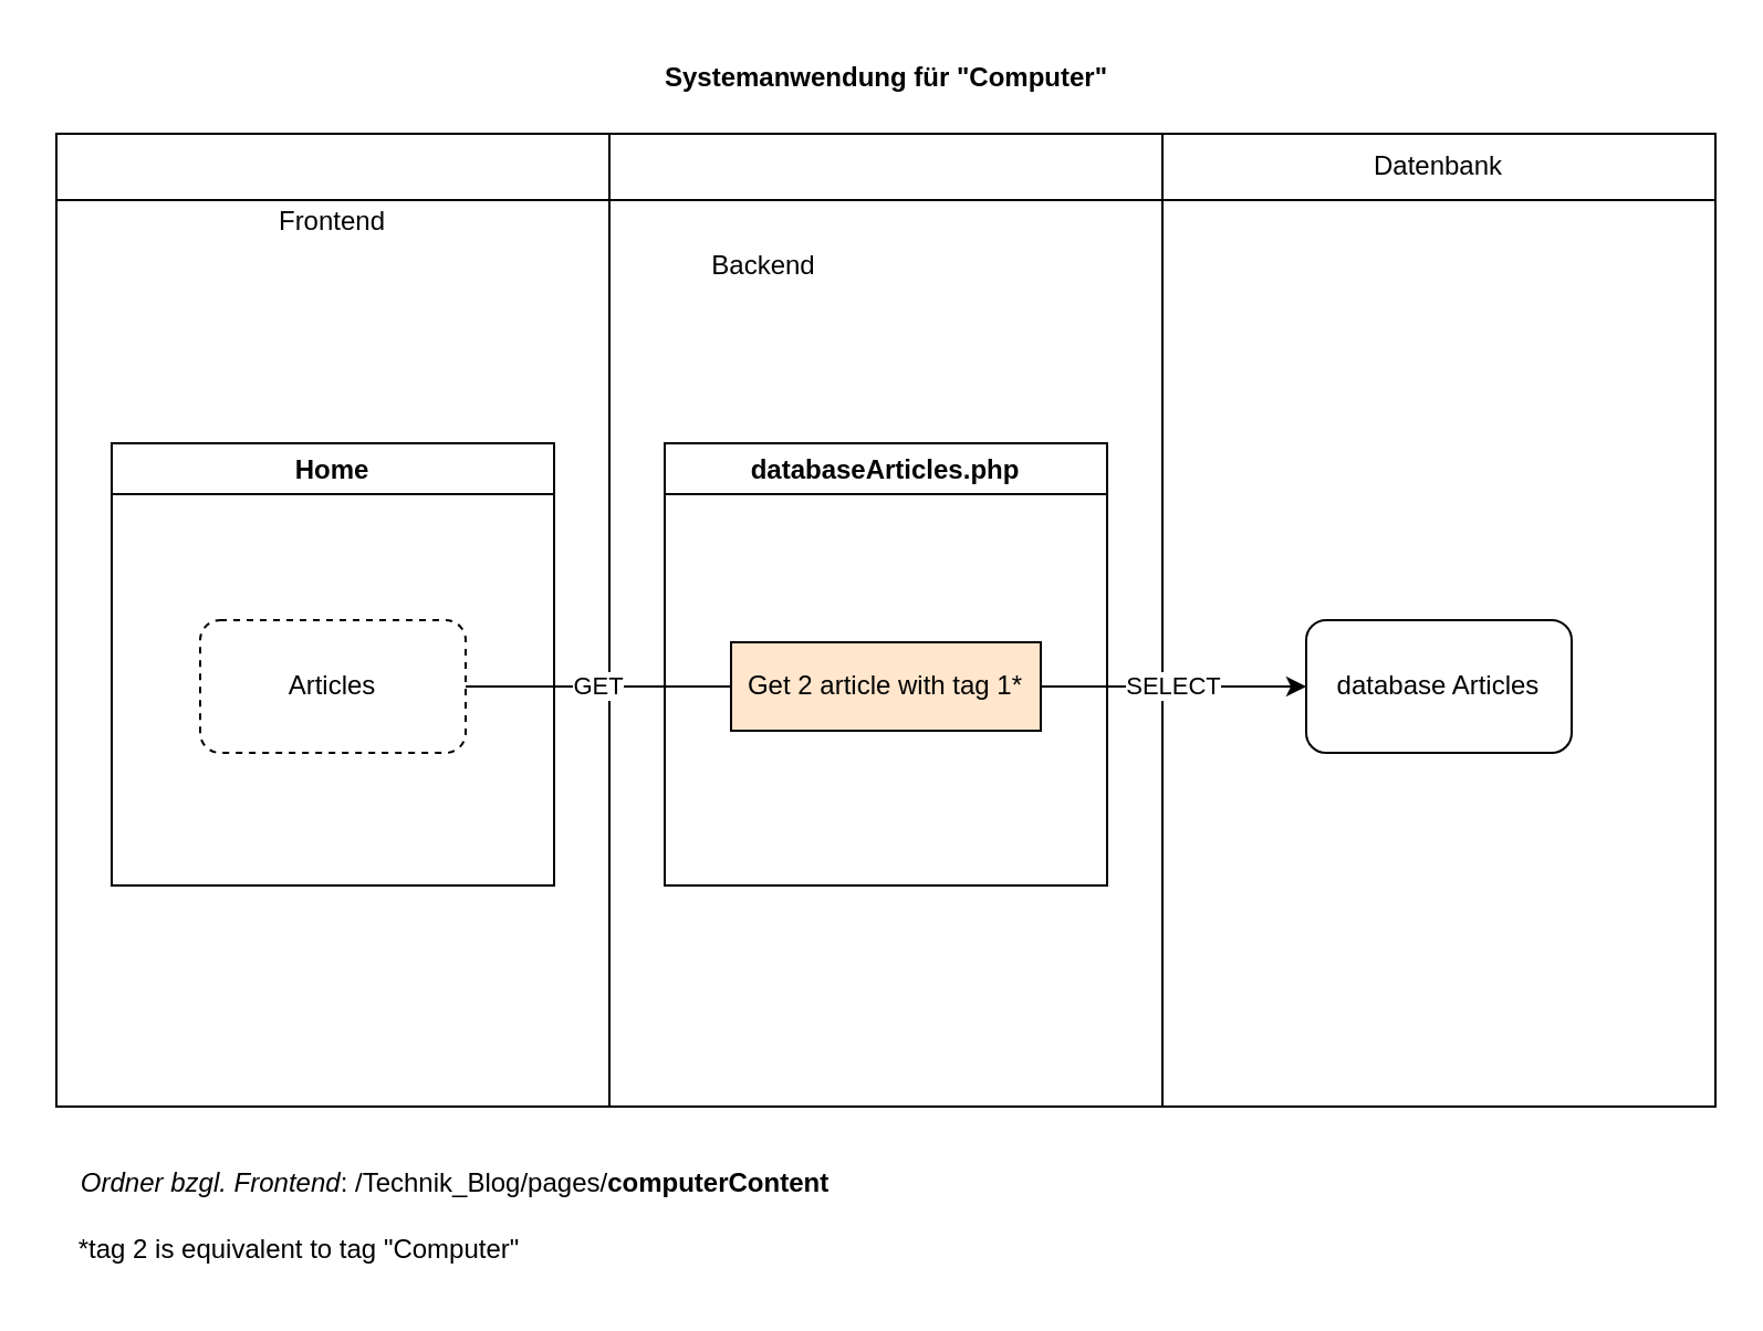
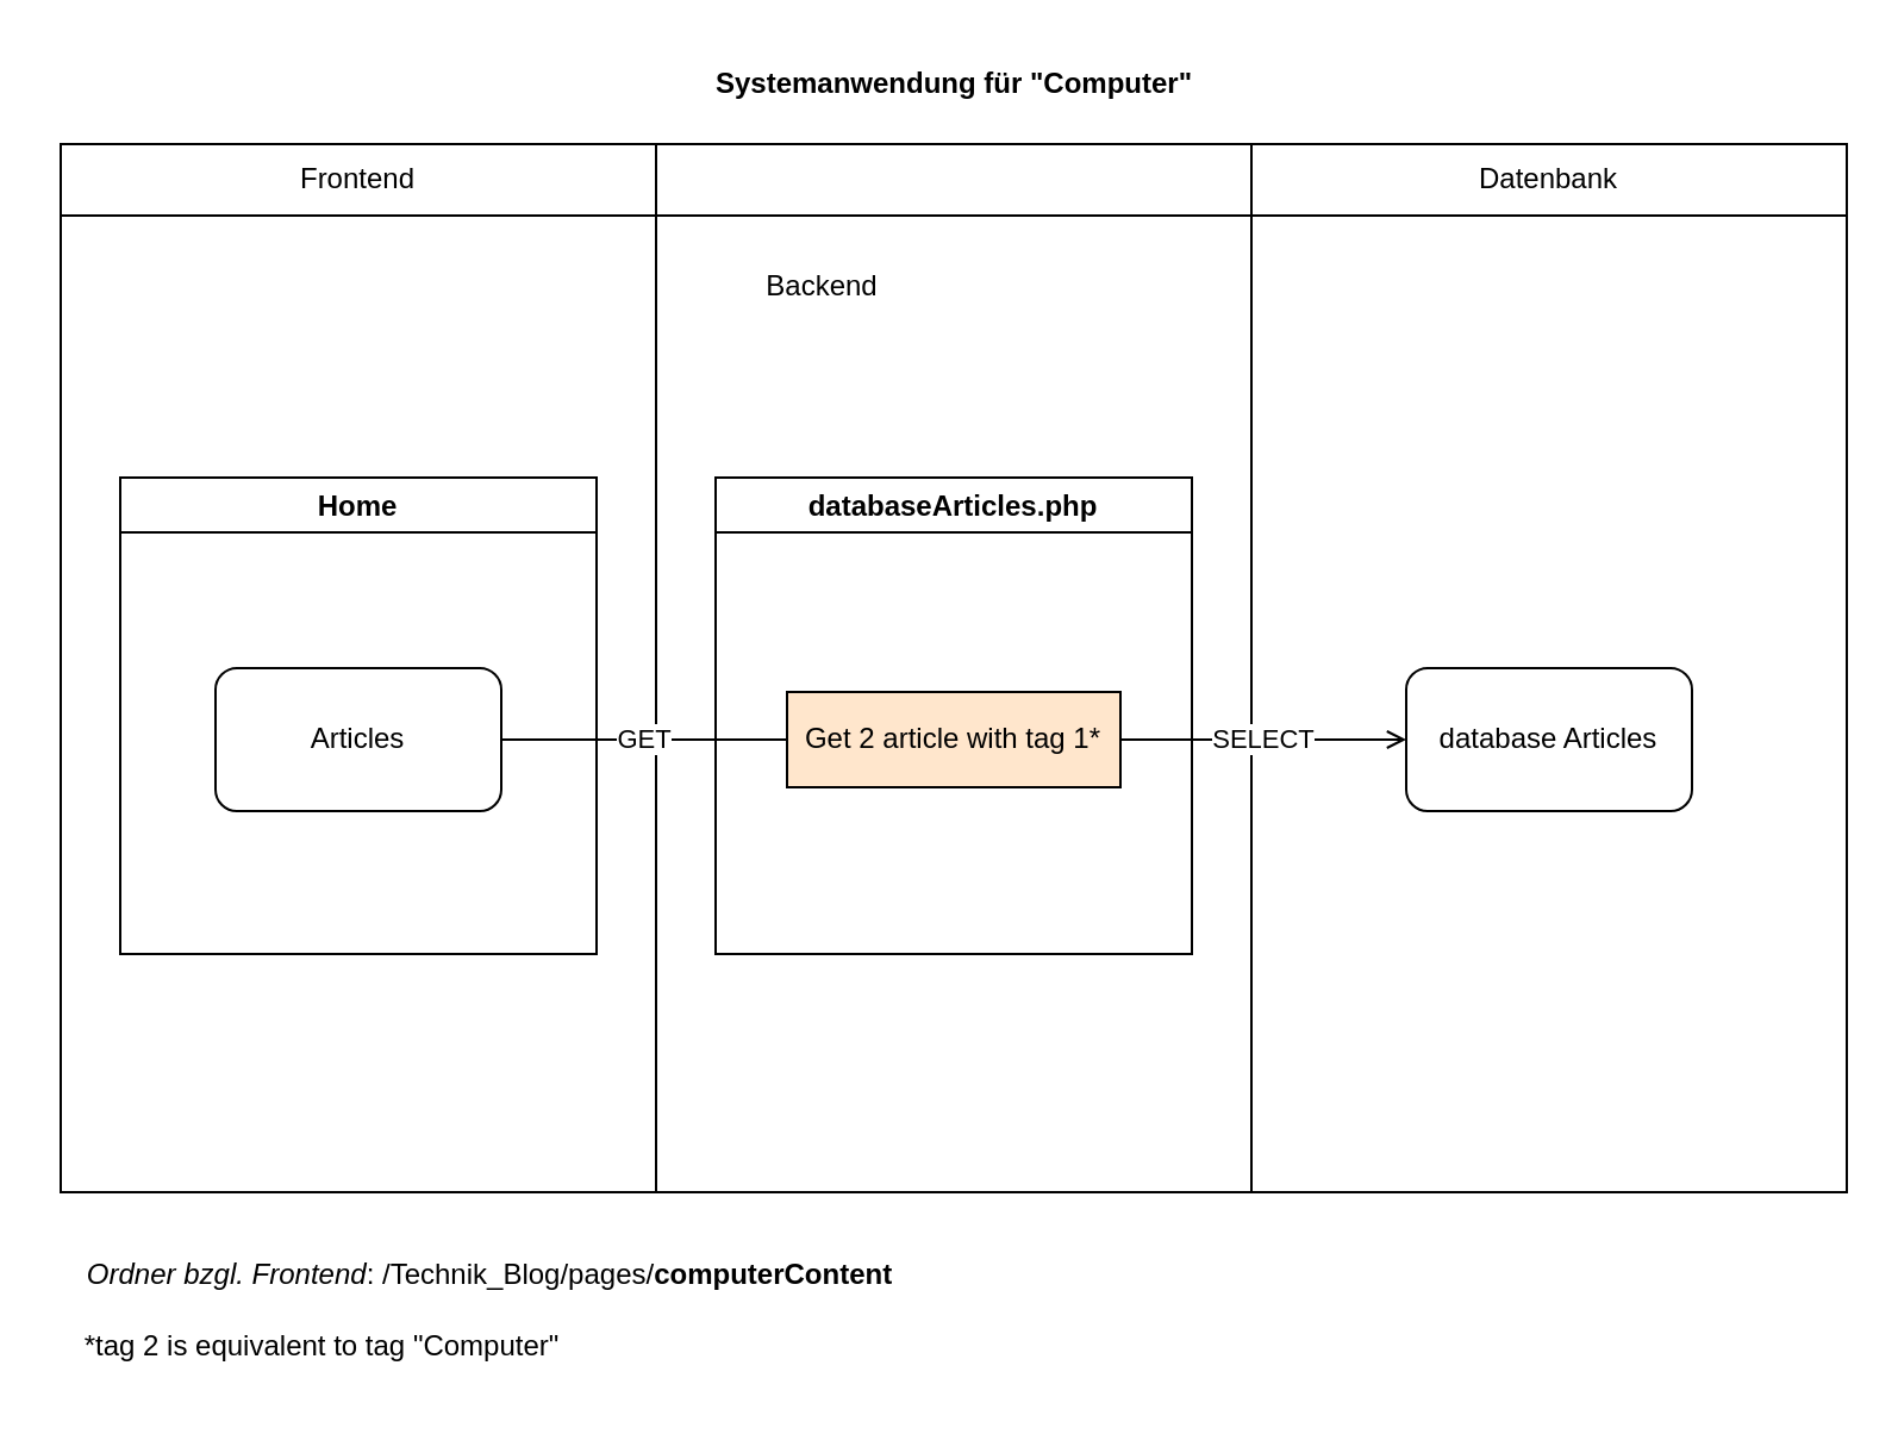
- <mxCell id="6" value="Frontend" style="text;html=1;strokeColor=none;fillColor=none;align=center;verticalAlign=middle;whiteSpace=wrap;rounded=0;" vertex="1" parent="1"><mxGeometry x="120" y="85" width="60" height="30" as="geometry" /></mxCell>
+ <mxCell id="6" value="Frontend" style="text;html=1;strokeColor=none;fillColor=none;align=center;verticalAlign=middle;whiteSpace=wrap;rounded=0;" vertex="1" parent="1"><mxGeometry x="120" y="60" width="60" height="30" as="geometry" /></mxCell>
- <mxCell id="11" value="Articles" style="rounded=1;whiteSpace=wrap;html=1;dashed=1;" vertex="1" parent="10"><mxGeometry x="40" y="80" width="120" height="60" as="geometry" /></mxCell>
+ <mxCell id="11" value="Articles" style="rounded=1;whiteSpace=wrap;html=1;" vertex="1" parent="10"><mxGeometry x="40" y="80" width="120" height="60" as="geometry" /></mxCell>
- <mxCell id="18" value="SELECT" style="endArrow=classic;html=1;rounded=0;exitX=1;exitY=0.5;exitDx=0;exitDy=0;" edge="1" parent="1" source="13" target="14"><mxGeometry width="50" height="50" relative="1" as="geometry"><mxPoint x="325" y="290" as="sourcePoint" /><mxPoint x="375" y="240" as="targetPoint" /></mxGeometry></mxCell>
+ <mxCell id="18" value="SELECT" style="endArrow=open;html=1;rounded=0;exitX=1;exitY=0.5;exitDx=0;exitDy=0;" edge="1" parent="1" source="13" target="14"><mxGeometry width="50" height="50" relative="1" as="geometry"><mxPoint x="325" y="290" as="sourcePoint" /><mxPoint x="375" y="240" as="targetPoint" /></mxGeometry></mxCell>
